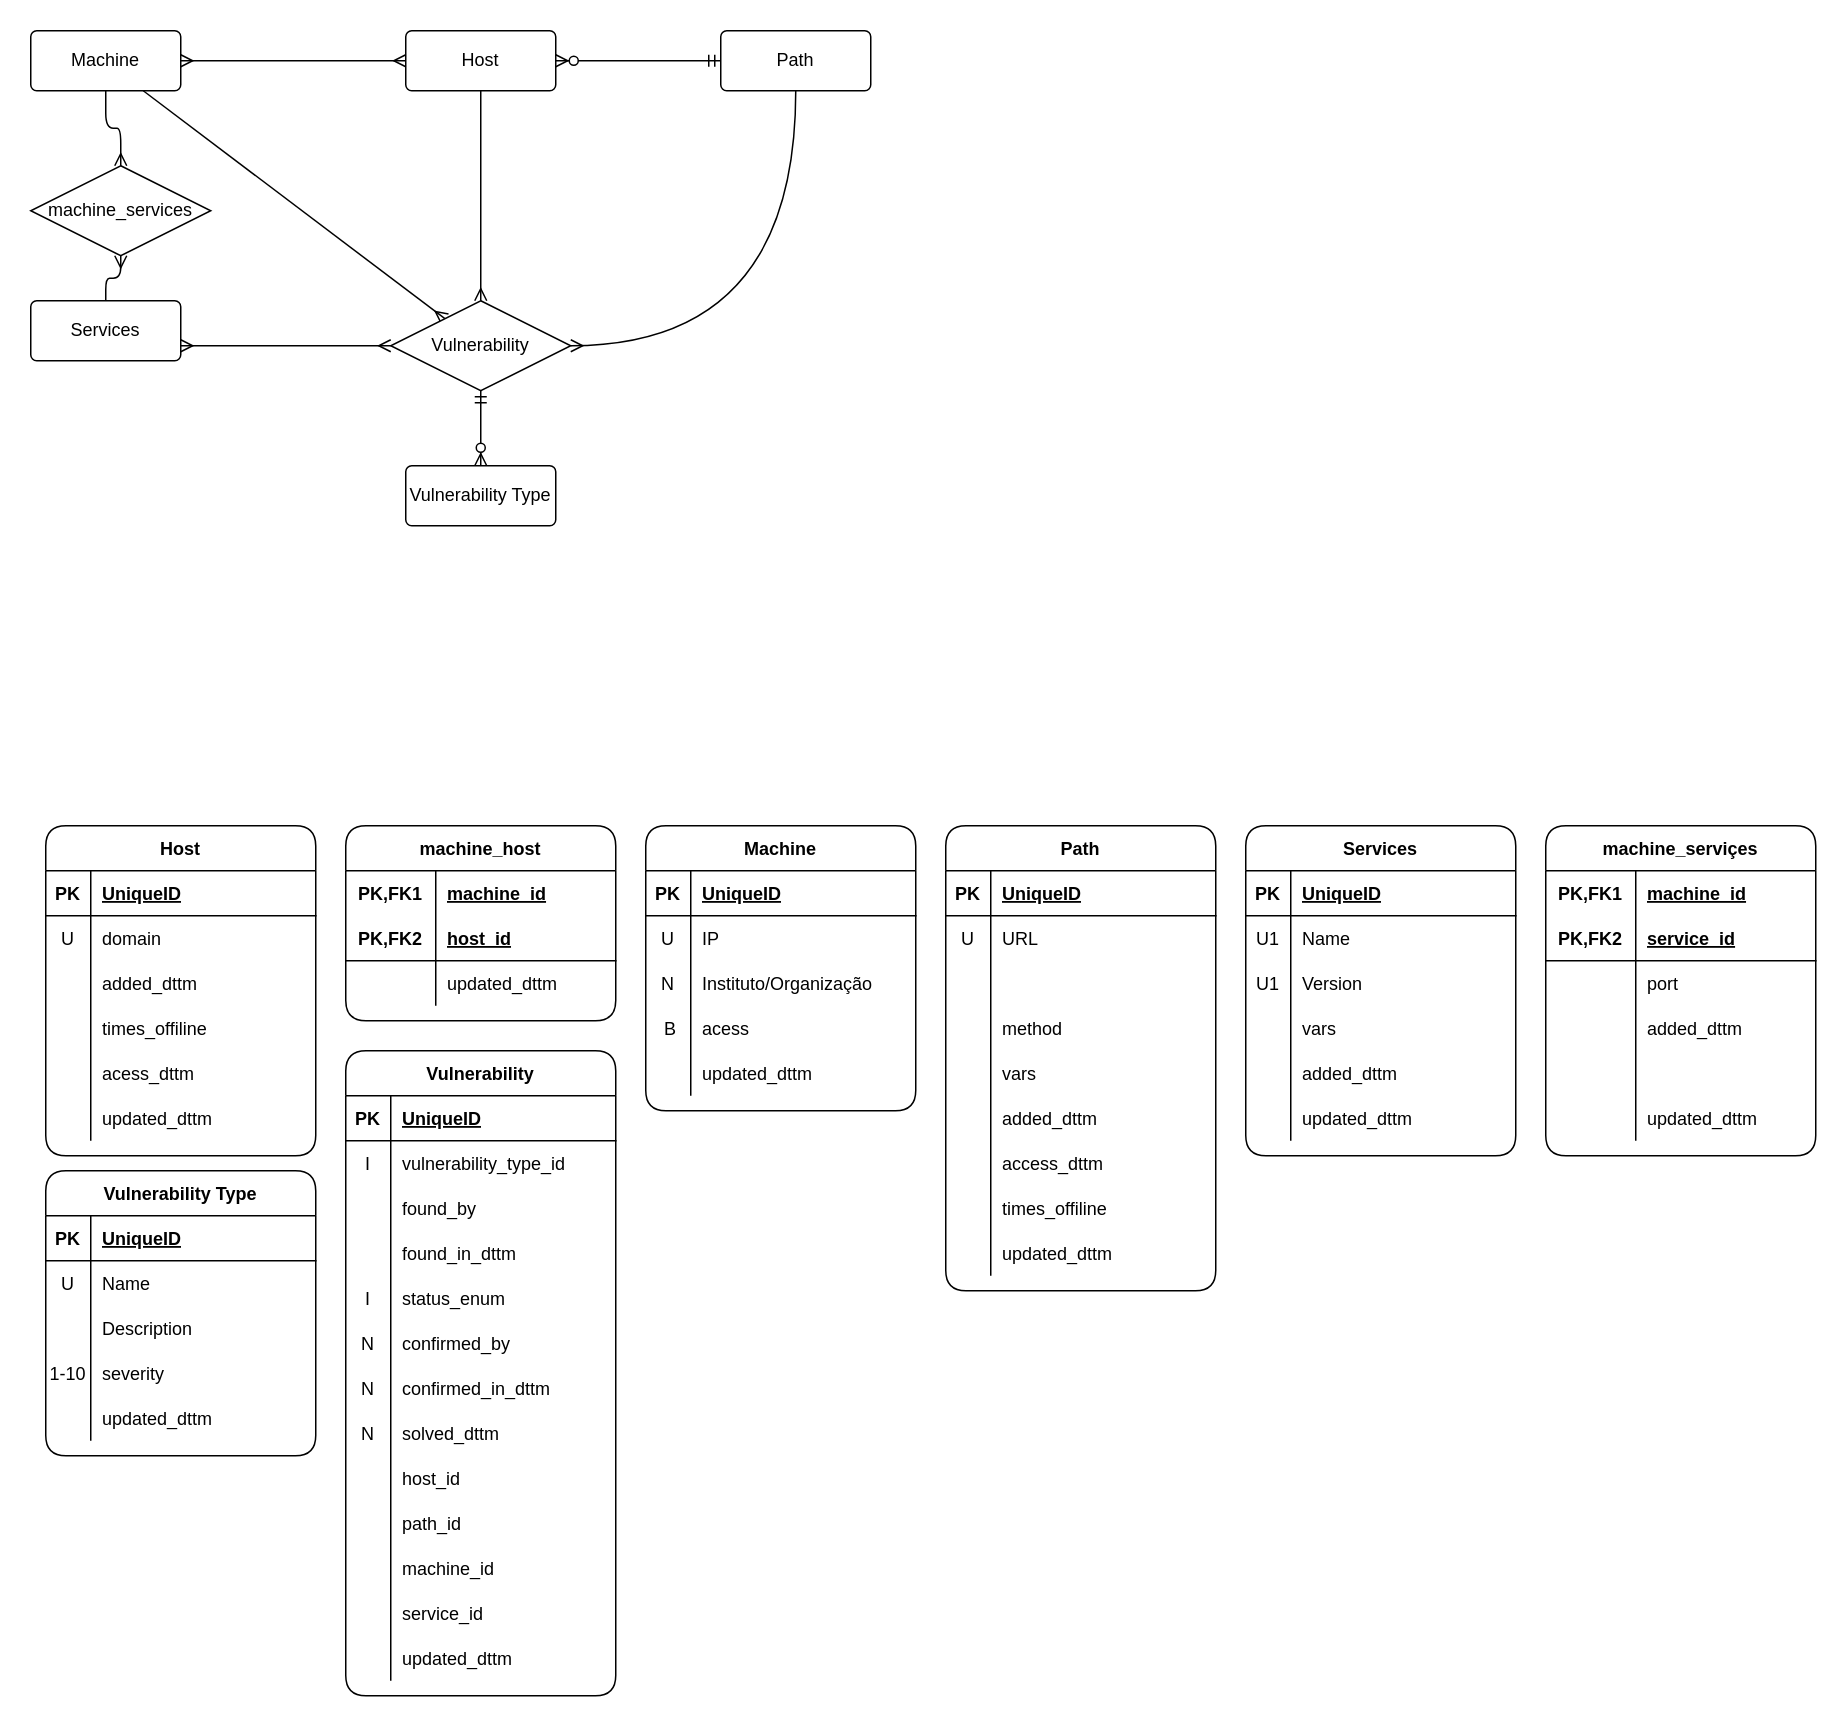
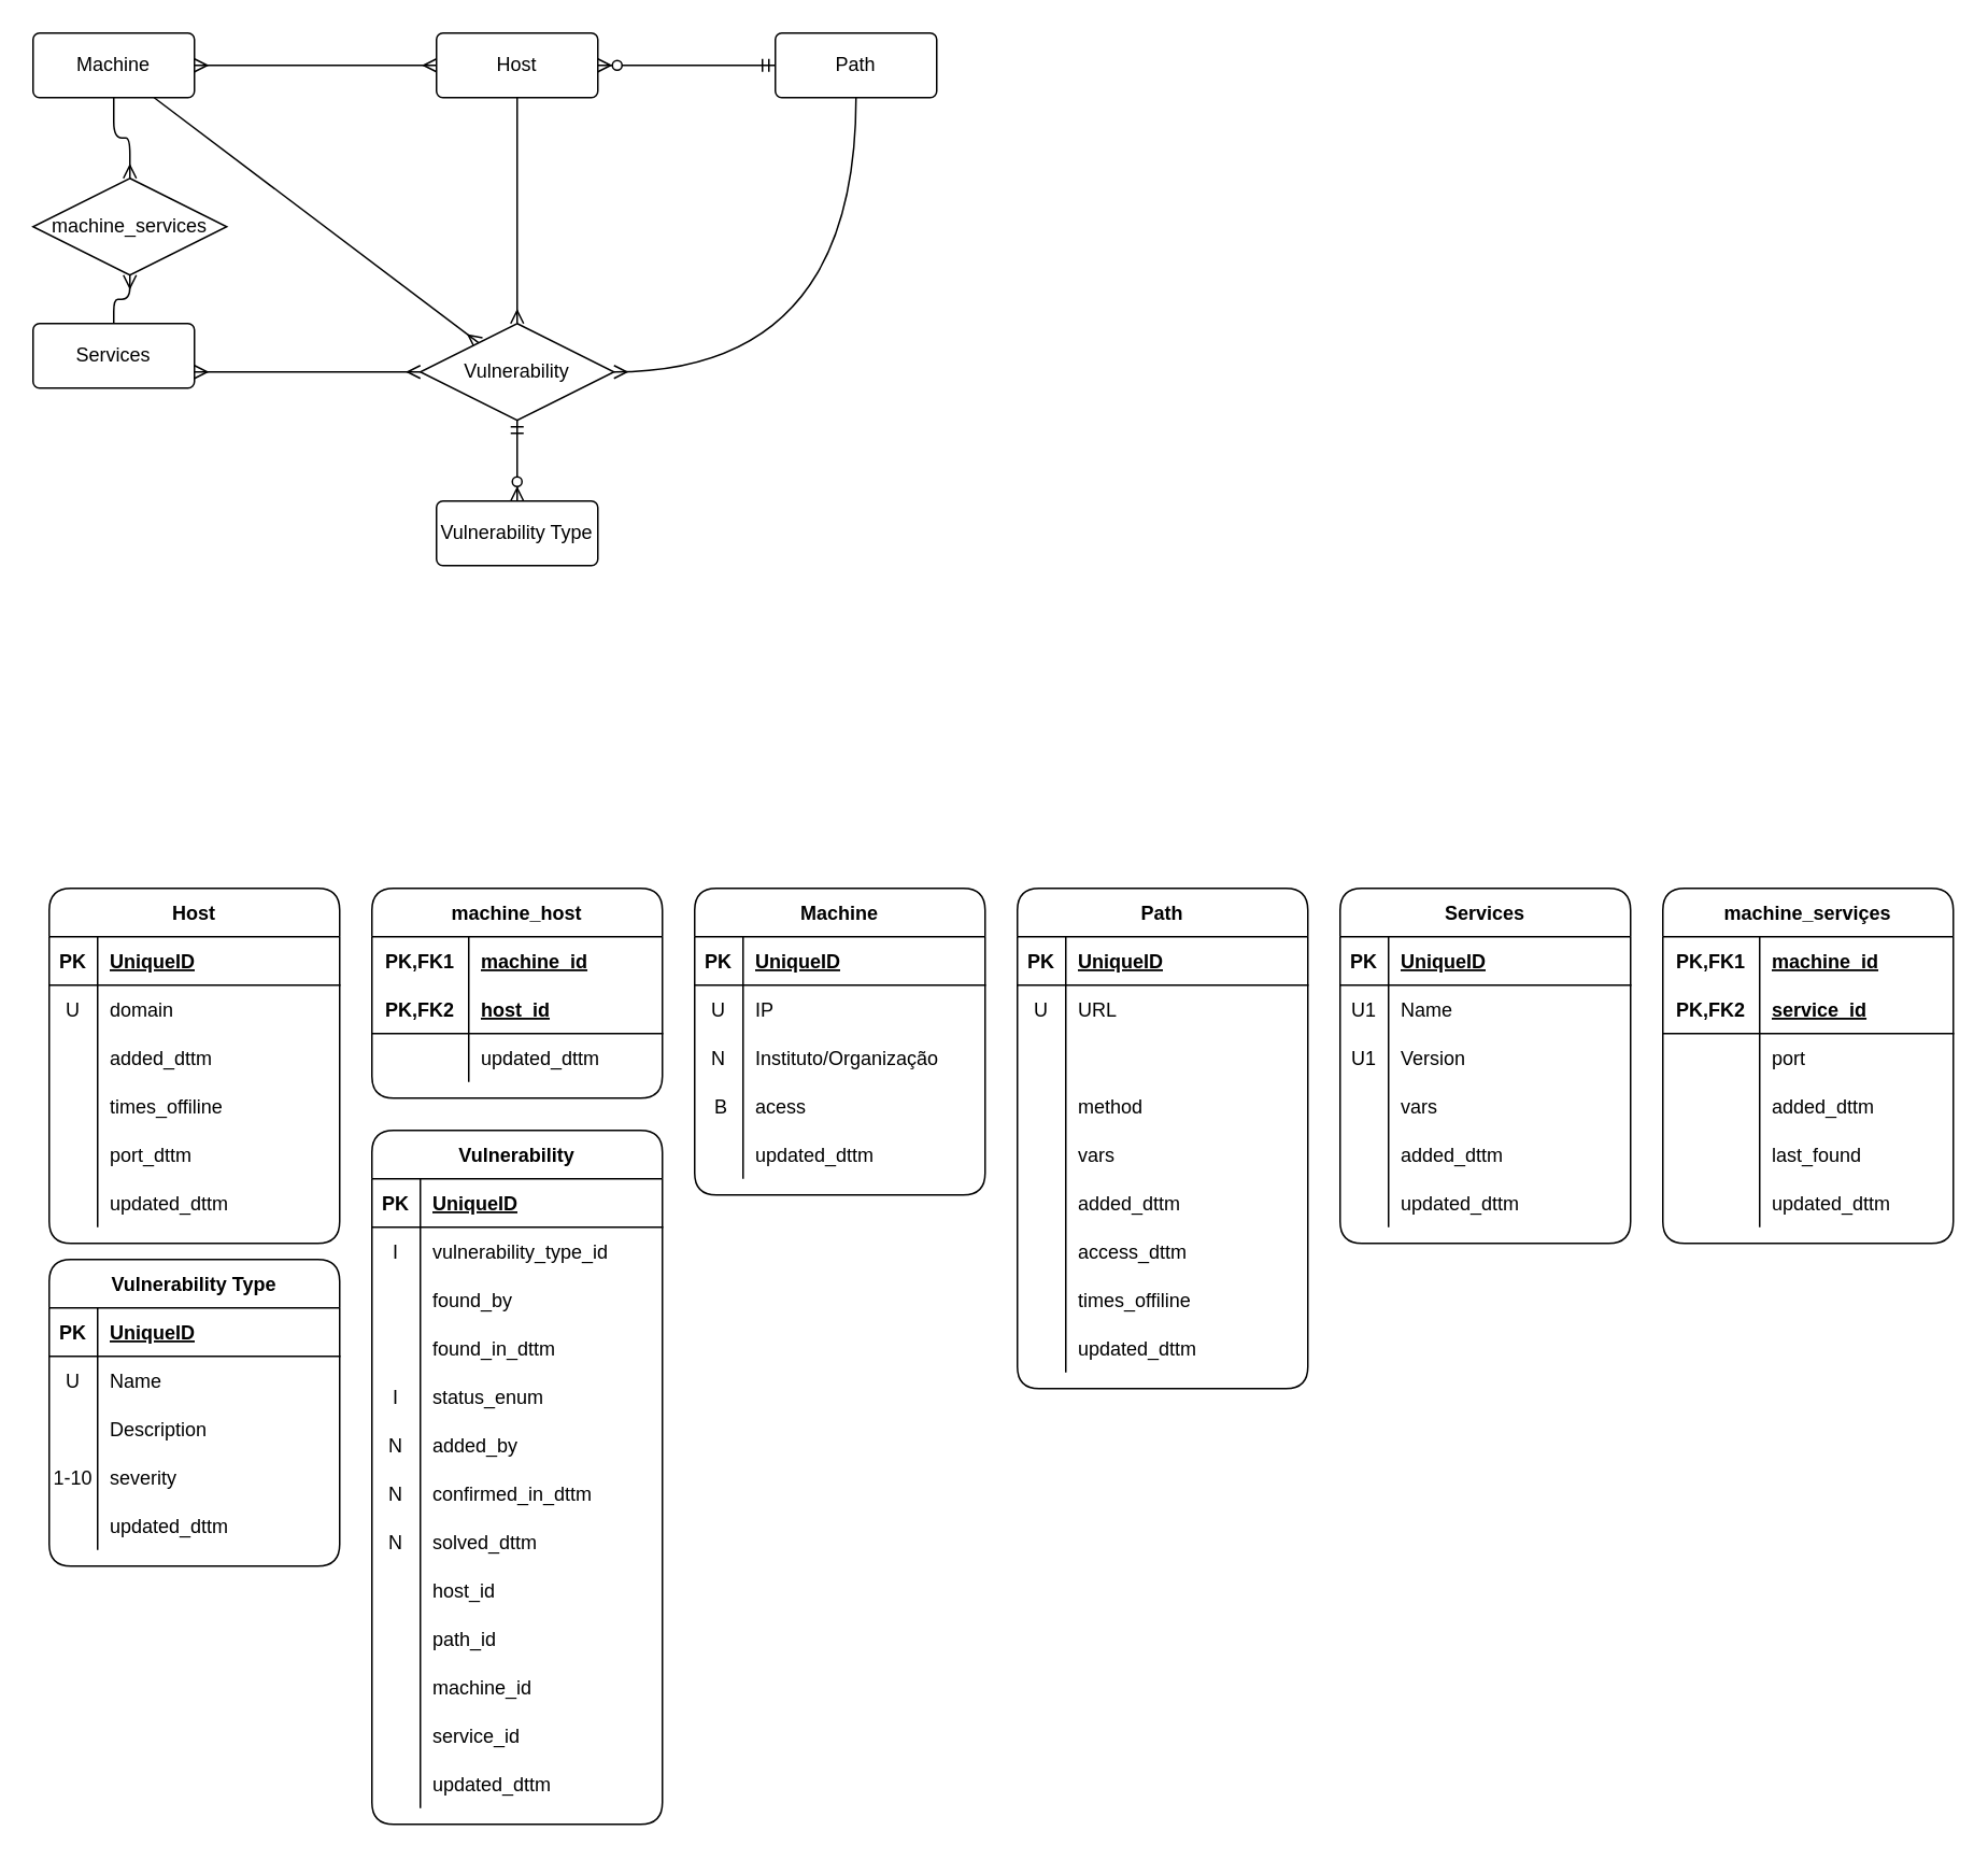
+ <mxCell id="176" value="last_found" style="shape=partialRectangle;connectable=0;fillColor=none;top=0;left=0;bottom=0;right=0;align=left;spacingLeft=6;overflow=hidden;" parent="174" vertex="1"><mxGeometry x="60" width="120" height="30" as="geometry" /></mxCell>
- <mxCell id="34" value="acess_dttm" style="shape=partialRectangle;connectable=0;fillColor=none;top=0;left=0;bottom=0;right=0;align=left;spacingLeft=6;overflow=hidden;" parent="32" vertex="1"><mxGeometry x="30" width="150" height="30" as="geometry" /></mxCell>
+ <mxCell id="34" value="port_dttm" style="shape=partialRectangle;connectable=0;fillColor=none;top=0;left=0;bottom=0;right=0;align=left;spacingLeft=6;overflow=hidden;" parent="32" vertex="1"><mxGeometry x="30" width="150" height="30" as="geometry" /></mxCell>
- <mxCell id="85" value="confirmed_by" style="shape=partialRectangle;connectable=0;fillColor=none;top=0;left=0;bottom=0;right=0;align=left;spacingLeft=6;overflow=hidden;" parent="83" vertex="1"><mxGeometry x="30" width="150" height="30" as="geometry" /></mxCell>
+ <mxCell id="85" value="added_by" style="shape=partialRectangle;connectable=0;fillColor=none;top=0;left=0;bottom=0;right=0;align=left;spacingLeft=6;overflow=hidden;" parent="83" vertex="1"><mxGeometry x="30" width="150" height="30" as="geometry" /></mxCell>
